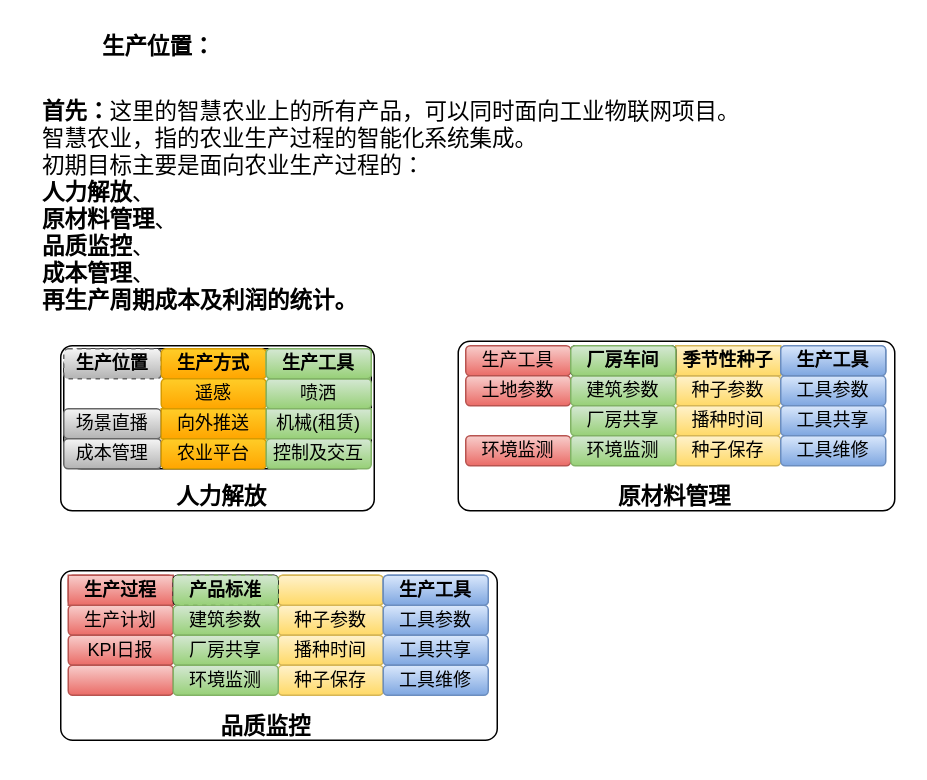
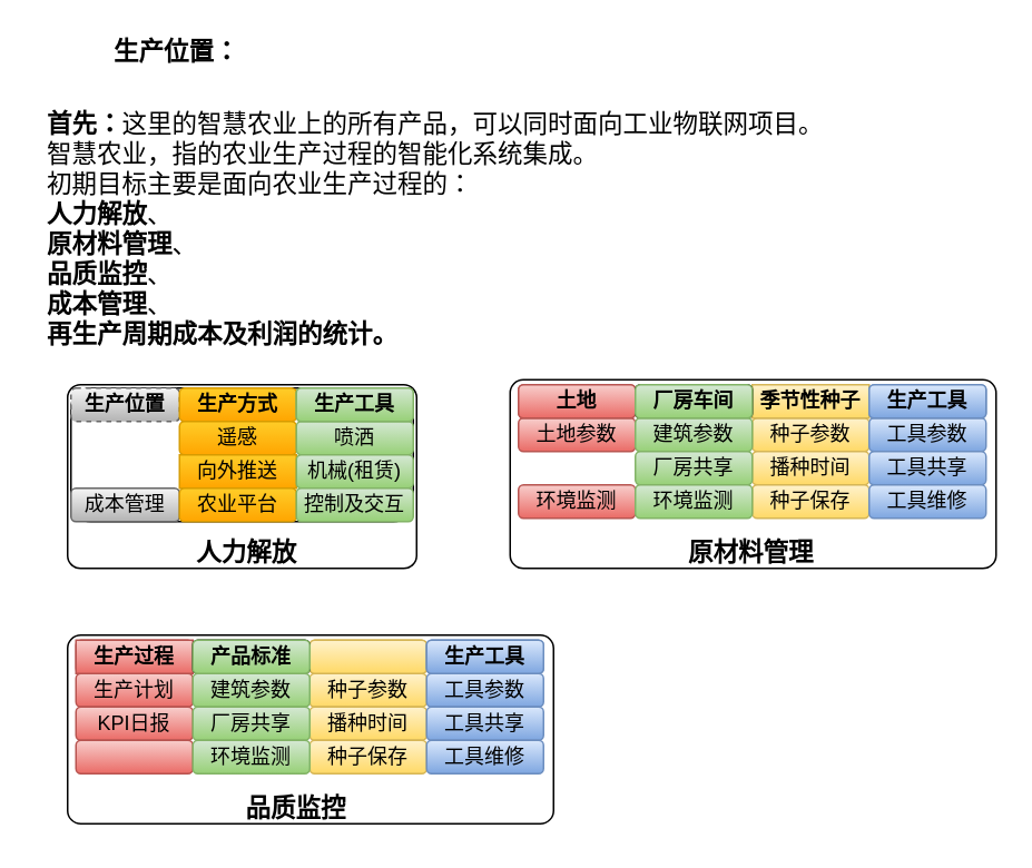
+ <mxCell id="33" value="土地" style="rounded=1;whiteSpace=wrap;html=1;gradientColor=#ea6b66;fillColor=#f8cecc;strokeColor=#b85450;fontStyle=1" vertex="1" parent="1"><mxGeometry x="310" y="230" width="70" height="20" as="geometry" /></mxCell>
- <mxCell id="11" value="场景直播" style="rounded=1;whiteSpace=wrap;html=1;gradientColor=#b3b3b3;fillColor=#f5f5f5;strokeColor=#666666;" vertex="1" parent="1"><mxGeometry x="42" y="272" width="65" height="20" as="geometry" /></mxCell>
- <mxCell id="17" value="机械(租赁)" style="whiteSpace=wrap;html=1;gradientColor=#97d077;fillColor=#d5e8d4;strokeColor=#82b366;gradientDirection=south;rounded=0;" vertex="1" parent="1"><mxGeometry x="177" y="272" width="70" height="20" as="geometry" /></mxCell>
+ <mxCell id="17" value="机械(租赁)" style="rounded=1;whiteSpace=wrap;html=1;gradientColor=#97d077;fillColor=#d5e8d4;strokeColor=#82b366;gradientDirection=south;" vertex="1" parent="1"><mxGeometry x="177" y="272" width="70" height="20" as="geometry" /></mxCell>
- <mxCell id="60" value="&lt;b&gt;产品标准&lt;/b&gt;" style="rounded=1;whiteSpace=wrap;html=1;gradientColor=#97d077;fillColor=#d5e8d4;strokeColor=#82b366;dashed=1;" vertex="1" parent="1"><mxGeometry x="115" y="383" width="70" height="20" as="geometry" /></mxCell>
+ <mxCell id="60" value="&lt;b&gt;产品标准&lt;/b&gt;" style="rounded=1;whiteSpace=wrap;html=1;gradientColor=#97d077;fillColor=#d5e8d4;strokeColor=#82b366;" vertex="1" parent="1"><mxGeometry x="115" y="383" width="70" height="20" as="geometry" /></mxCell>
